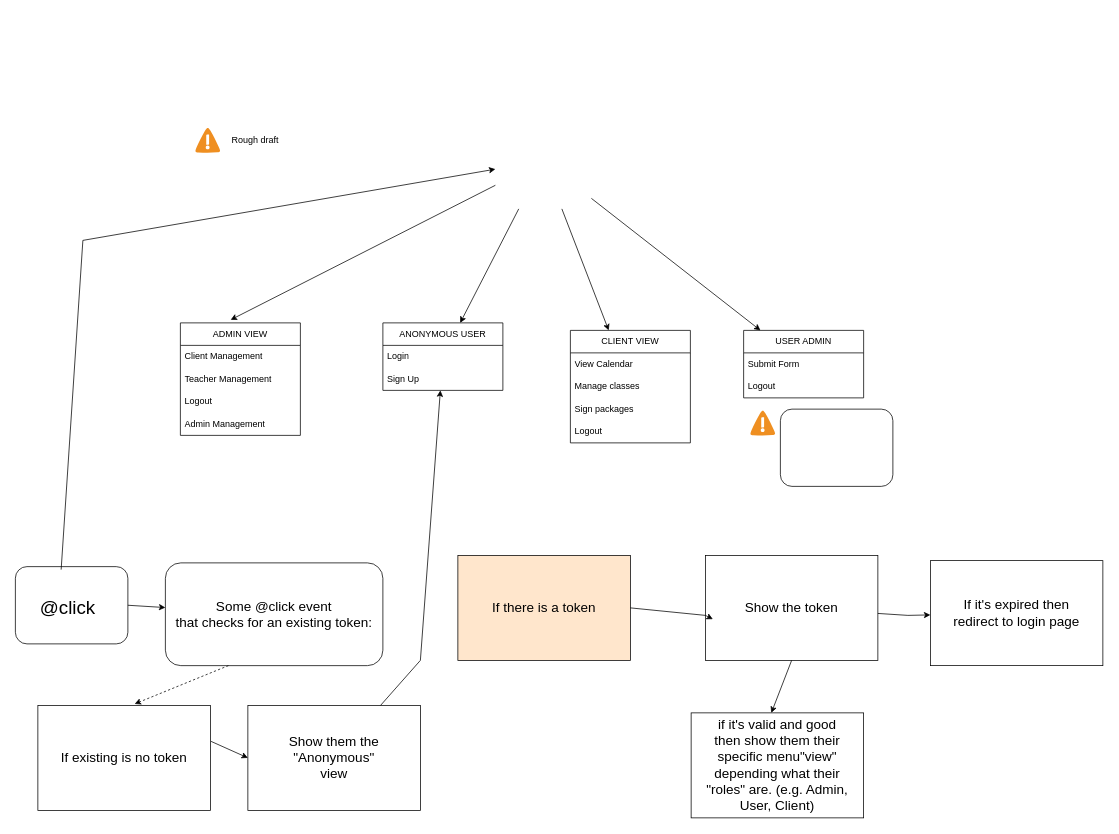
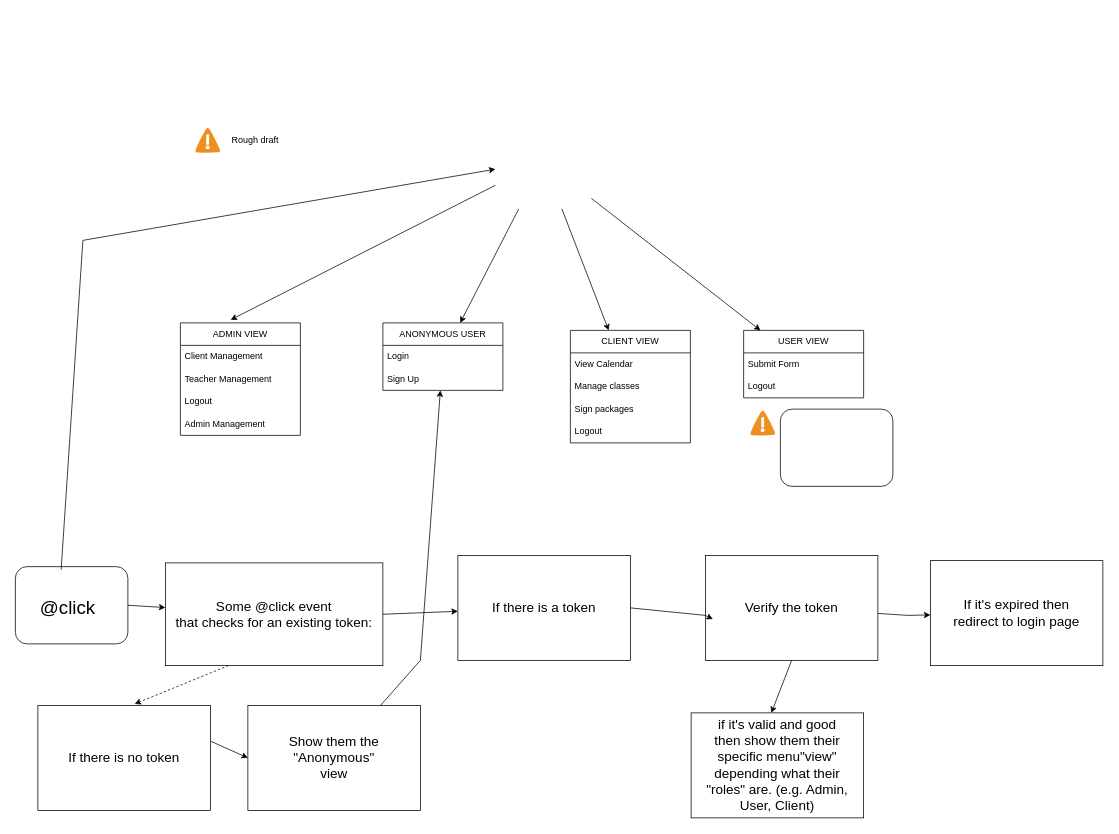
- <mxCell id="24" value="USER ADMIN" style="swimlane;fontStyle=0;childLayout=stackLayout;horizontal=1;startSize=30;horizontalStack=0;resizeParent=1;resizeParentMax=0;resizeLast=0;collapsible=1;marginBottom=0;whiteSpace=wrap;html=1;" vertex="1" parent="1"><mxGeometry x="991" y="440" width="160" height="90" as="geometry" /></mxCell>
+ <mxCell id="24" value="USER VIEW" style="swimlane;fontStyle=0;childLayout=stackLayout;horizontal=1;startSize=30;horizontalStack=0;resizeParent=1;resizeParentMax=0;resizeLast=0;collapsible=1;marginBottom=0;whiteSpace=wrap;html=1;" vertex="1" parent="1"><mxGeometry x="991" y="440" width="160" height="90" as="geometry" /></mxCell>
- <mxCell id="37" value="If there is a token" style="rounded=0;whiteSpace=wrap;html=1;fontSize=18;fillColor=#ffe6cc;" vertex="1" parent="1"><mxGeometry x="610" y="740" width="230" height="140" as="geometry" /></mxCell>
+ <mxCell id="37" value="If there is a token" style="rounded=0;whiteSpace=wrap;html=1;fontSize=18;" vertex="1" parent="1"><mxGeometry x="610" y="740" width="230" height="140" as="geometry" /></mxCell>
- <mxCell id="39" value="Show the token" style="rounded=0;whiteSpace=wrap;html=1;fontSize=18;" vertex="1" parent="1"><mxGeometry x="940" y="740" width="230" height="140" as="geometry" /></mxCell>
+ <mxCell id="39" value="Verify the token" style="rounded=0;whiteSpace=wrap;html=1;fontSize=18;" vertex="1" parent="1"><mxGeometry x="940" y="740" width="230" height="140" as="geometry" /></mxCell>
+ <mxCell id="38" value="" style="endArrow=classic;html=1;rounded=0;exitX=1;exitY=0.5;exitDx=0;exitDy=0;" edge="1" parent="1" source="34" target="37"><mxGeometry width="50" height="50" relative="1" as="geometry"><mxPoint x="650" y="670" as="sourcePoint" /><mxPoint x="700" y="620" as="targetPoint" /></mxGeometry></mxCell>
- <mxCell id="34" value="&lt;font style=&quot;font-size: 18px;&quot;&gt;Some @click event &lt;br&gt;that checks for an existing token:&lt;/font&gt;" style="whiteSpace=wrap;html=1;rounded=1;" vertex="1" parent="1"><mxGeometry x="220" y="750" width="290" height="137" as="geometry" /></mxCell>
+ <mxCell id="34" value="&lt;font style=&quot;font-size: 18px;&quot;&gt;Some @click event &lt;br&gt;that checks for an existing token:&lt;/font&gt;" style="rounded=0;whiteSpace=wrap;html=1;" vertex="1" parent="1"><mxGeometry x="220" y="750" width="290" height="137" as="geometry" /></mxCell>
- <mxCell id="45" value="If existing is no token" style="rounded=0;whiteSpace=wrap;html=1;fontSize=18;" vertex="1" parent="1"><mxGeometry x="50" y="940" width="230" height="140" as="geometry" /></mxCell>
+ <mxCell id="45" value="If there is no token" style="rounded=0;whiteSpace=wrap;html=1;fontSize=18;" vertex="1" parent="1"><mxGeometry x="50" y="940" width="230" height="140" as="geometry" /></mxCell>
